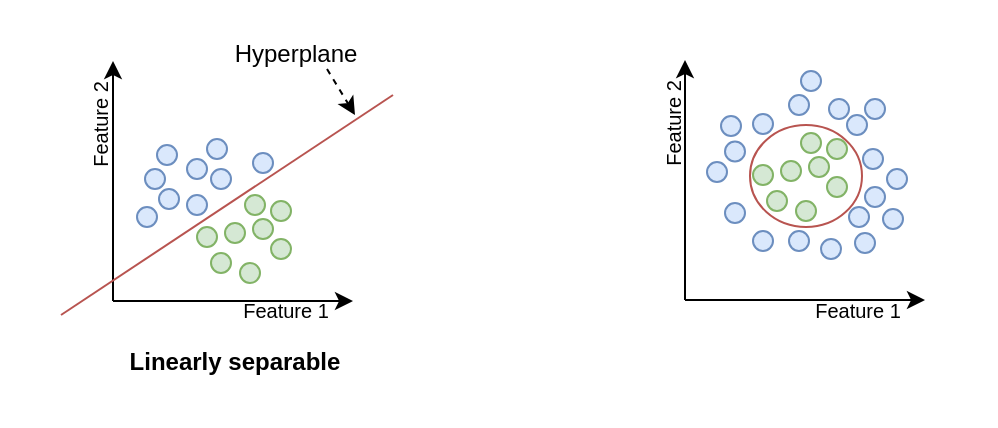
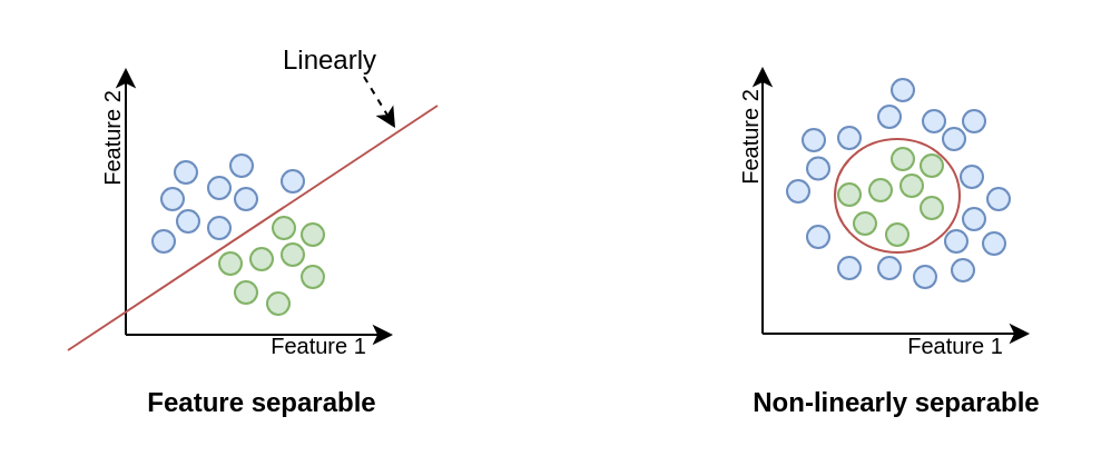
- <mxCell id="15" value="Hyperplane" style="text;html=1;strokeColor=none;fillColor=none;align=center;verticalAlign=middle;whiteSpace=wrap;rounded=0;" vertex="1" parent="1"><mxGeometry x="118" y="20" width="60" height="14" as="geometry" /></mxCell>
+ <mxCell id="15" value="Linearly" style="text;html=1;strokeColor=none;fillColor=none;align=center;verticalAlign=middle;whiteSpace=wrap;rounded=0;" vertex="1" parent="1"><mxGeometry x="118" y="20" width="60" height="14" as="geometry" /></mxCell>
- <mxCell id="14" value="Linearly separable" style="text;html=1;strokeColor=none;fillColor=none;align=center;verticalAlign=middle;whiteSpace=wrap;rounded=0;fontStyle=1" vertex="1" parent="1"><mxGeometry x="53.5" y="170" width="127" height="22" as="geometry" /></mxCell>
+ <mxCell id="14" value="Feature separable" style="text;html=1;strokeColor=none;fillColor=none;align=center;verticalAlign=middle;whiteSpace=wrap;rounded=0;fontStyle=1" vertex="1" parent="1"><mxGeometry x="53.5" y="170" width="127" height="22" as="geometry" /></mxCell>
+ <mxCell id="38" value="Non-linearly separable" style="text;html=1;strokeColor=none;fillColor=none;align=center;verticalAlign=middle;whiteSpace=wrap;rounded=0;fontStyle=1" vertex="1" parent="1"><mxGeometry x="328" y="170" width="149" height="22" as="geometry" /></mxCell>
